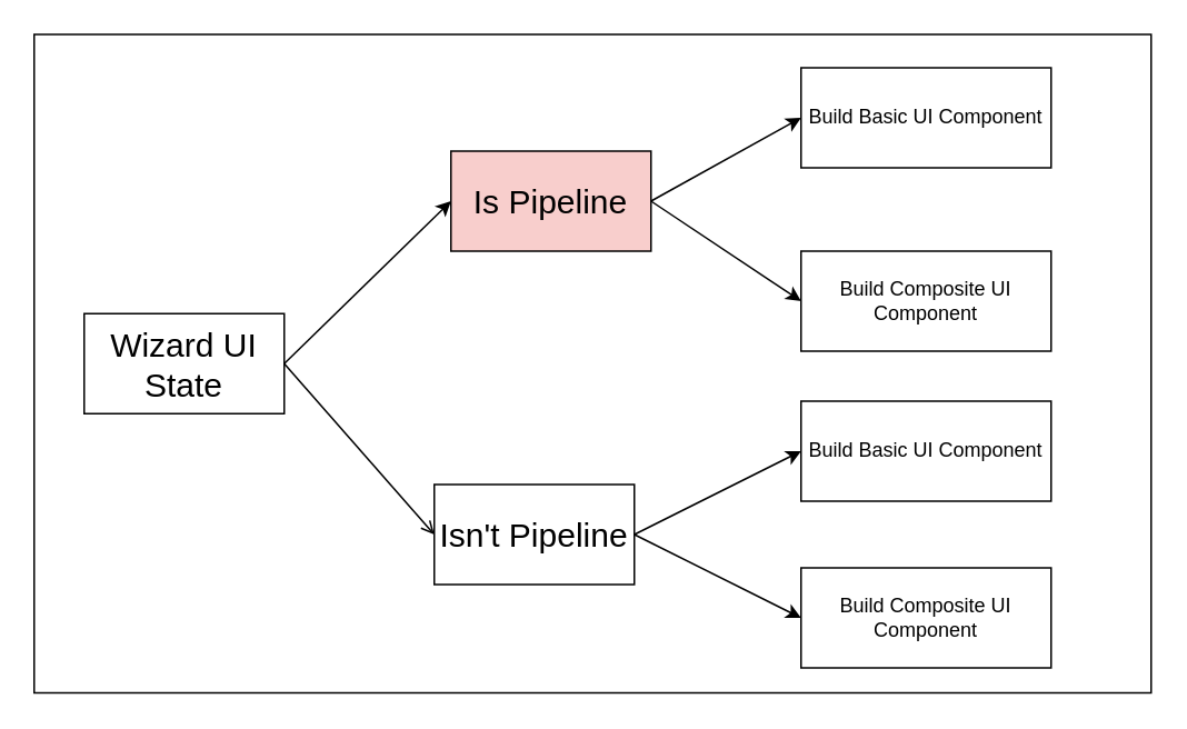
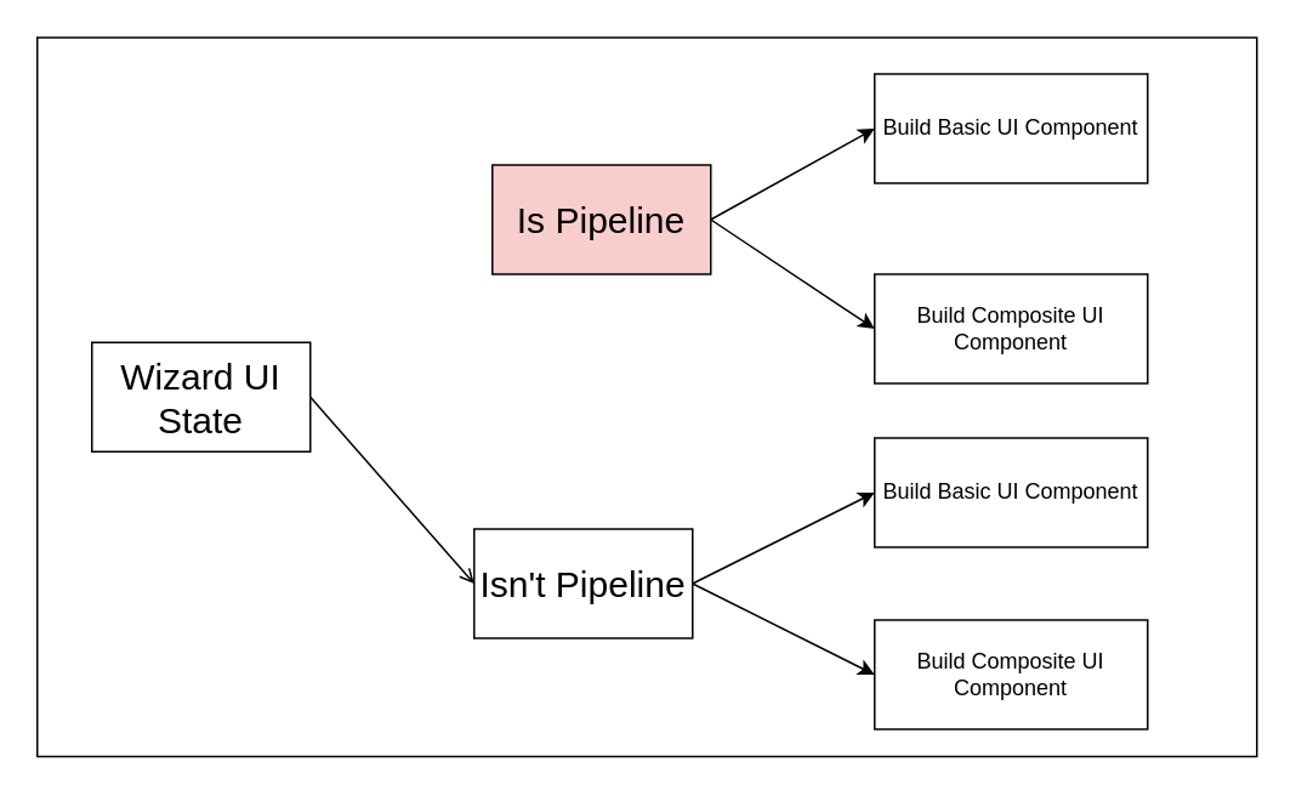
- <mxCell id="6" value="" style="endArrow=classic;html=1;exitX=1;exitY=0.5;exitDx=0;exitDy=0;entryX=0;entryY=0.5;entryDx=0;entryDy=0;" parent="1" source="3" target="5" edge="1"><mxGeometry width="50" height="50" relative="1" as="geometry"><mxPoint x="340" y="270" as="sourcePoint" /><mxPoint x="390" y="220" as="targetPoint" /></mxGeometry></mxCell>
